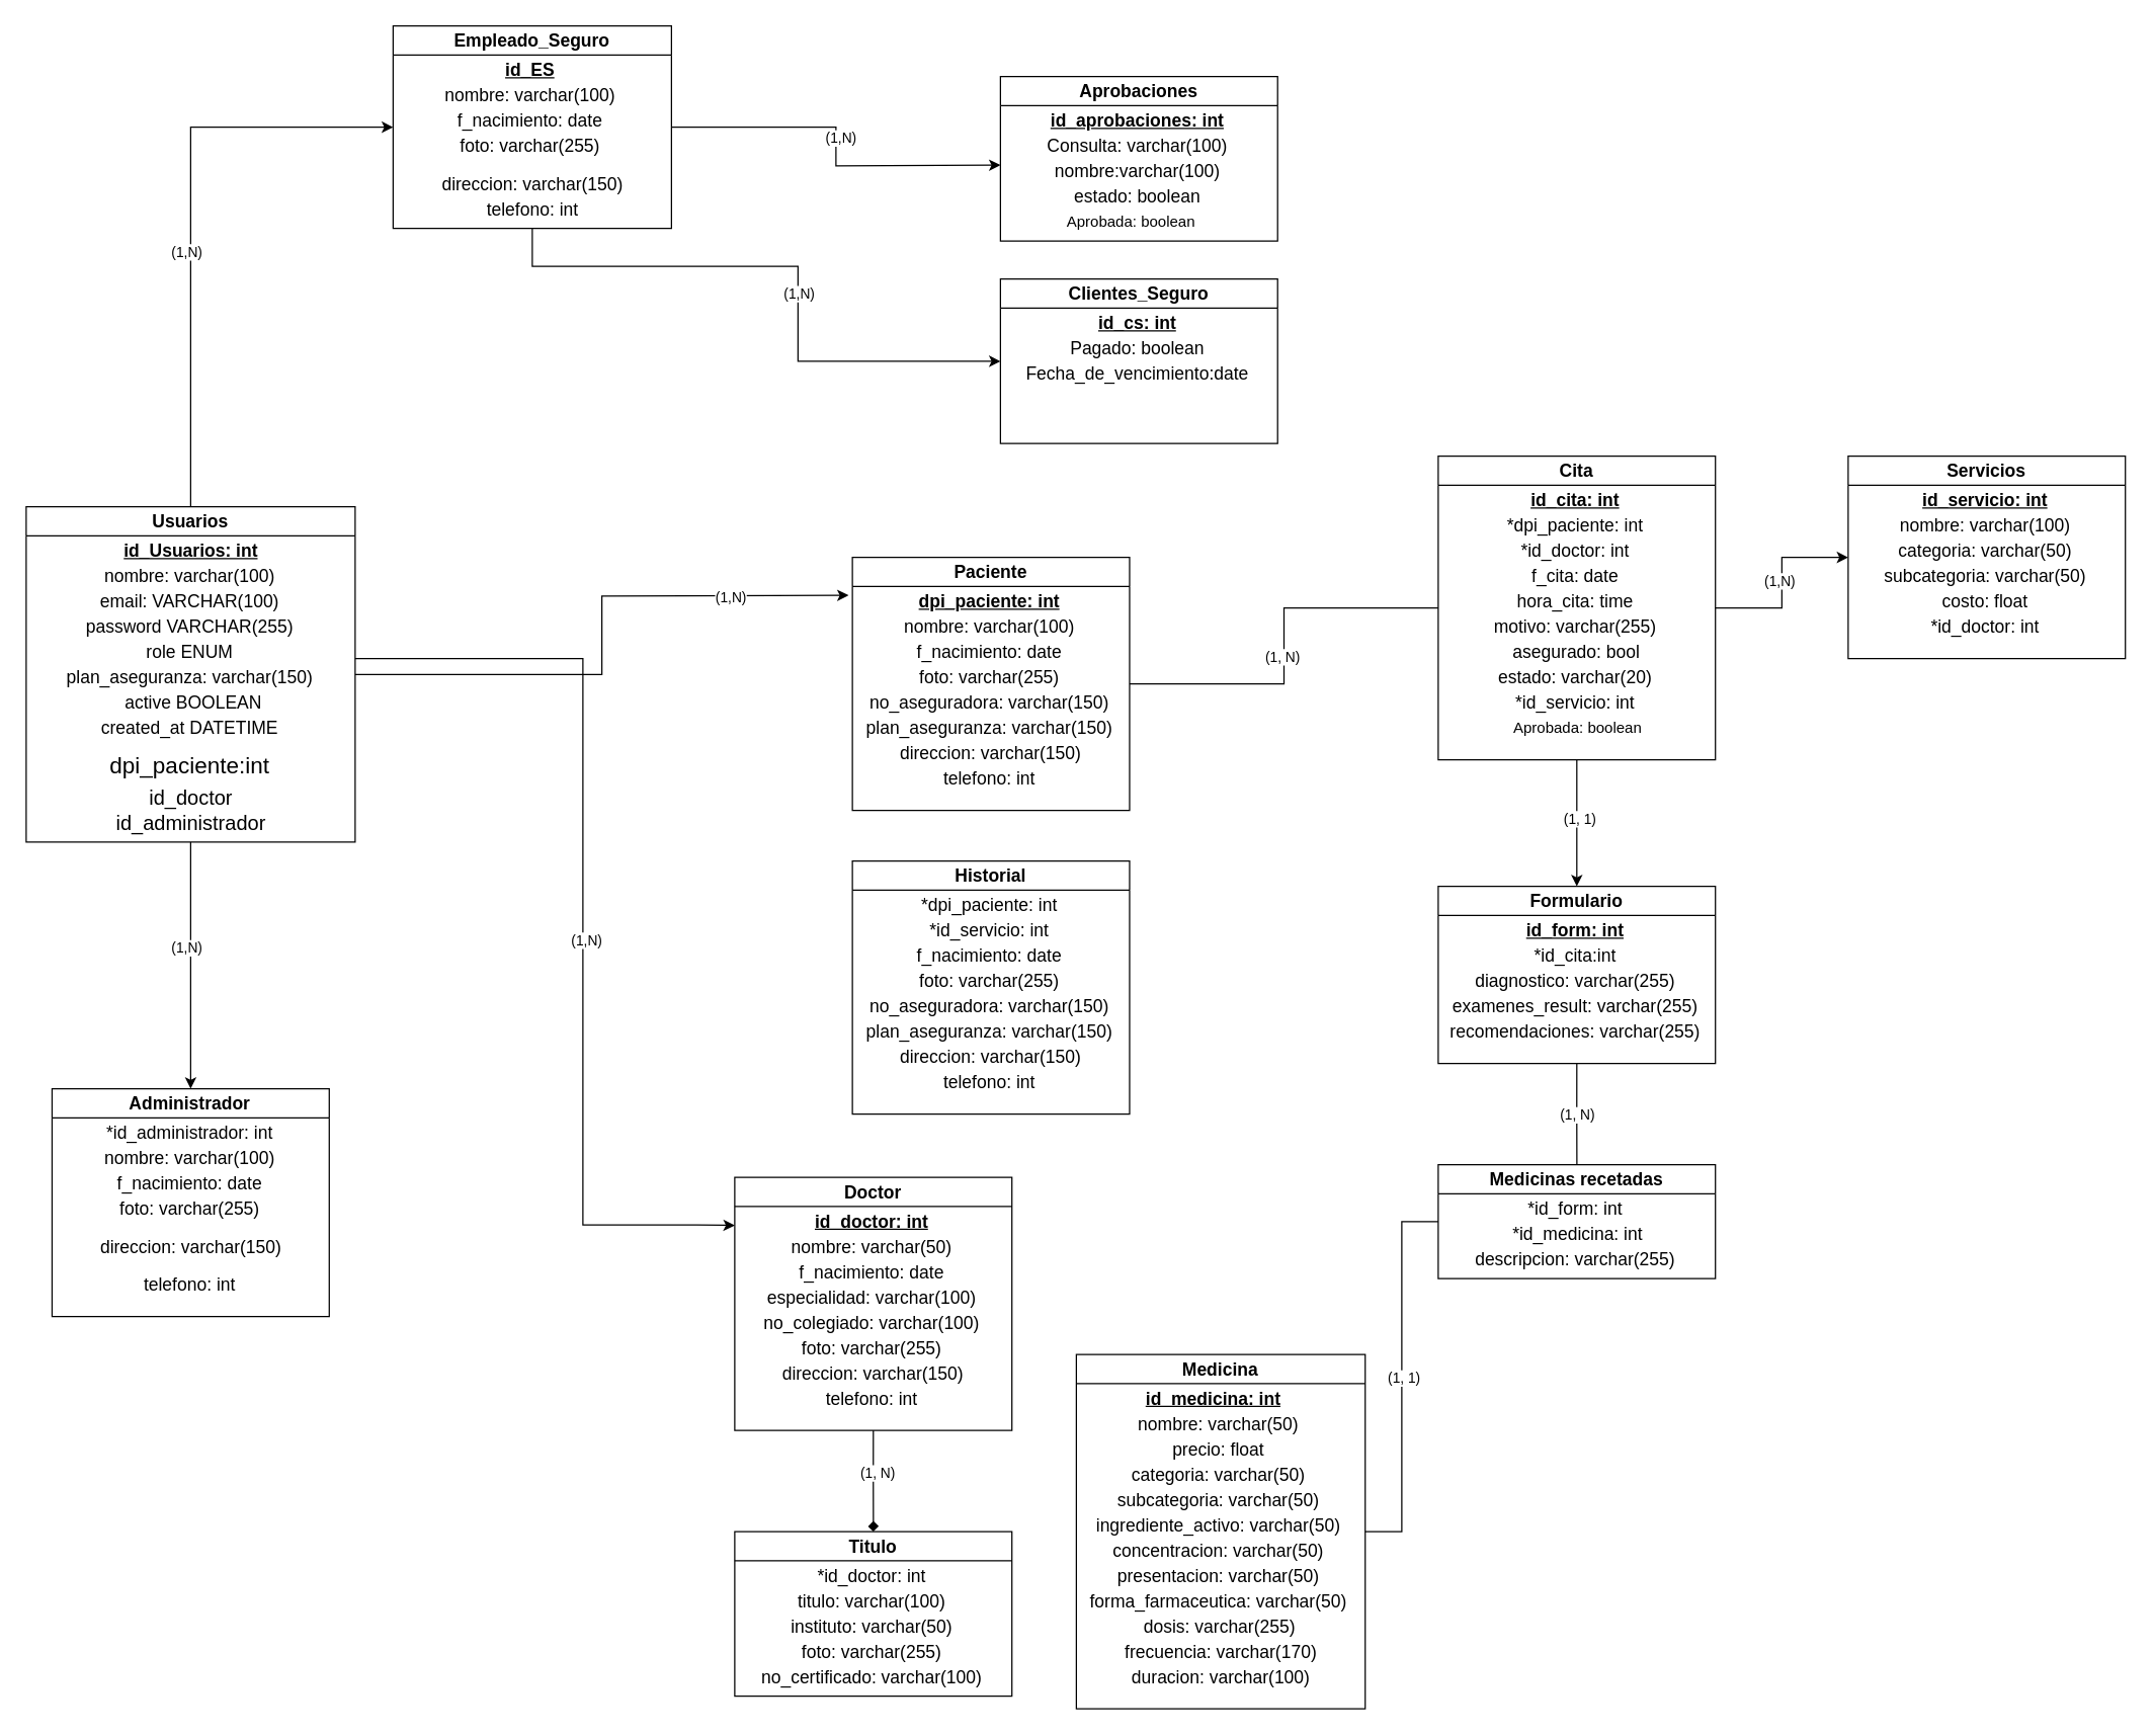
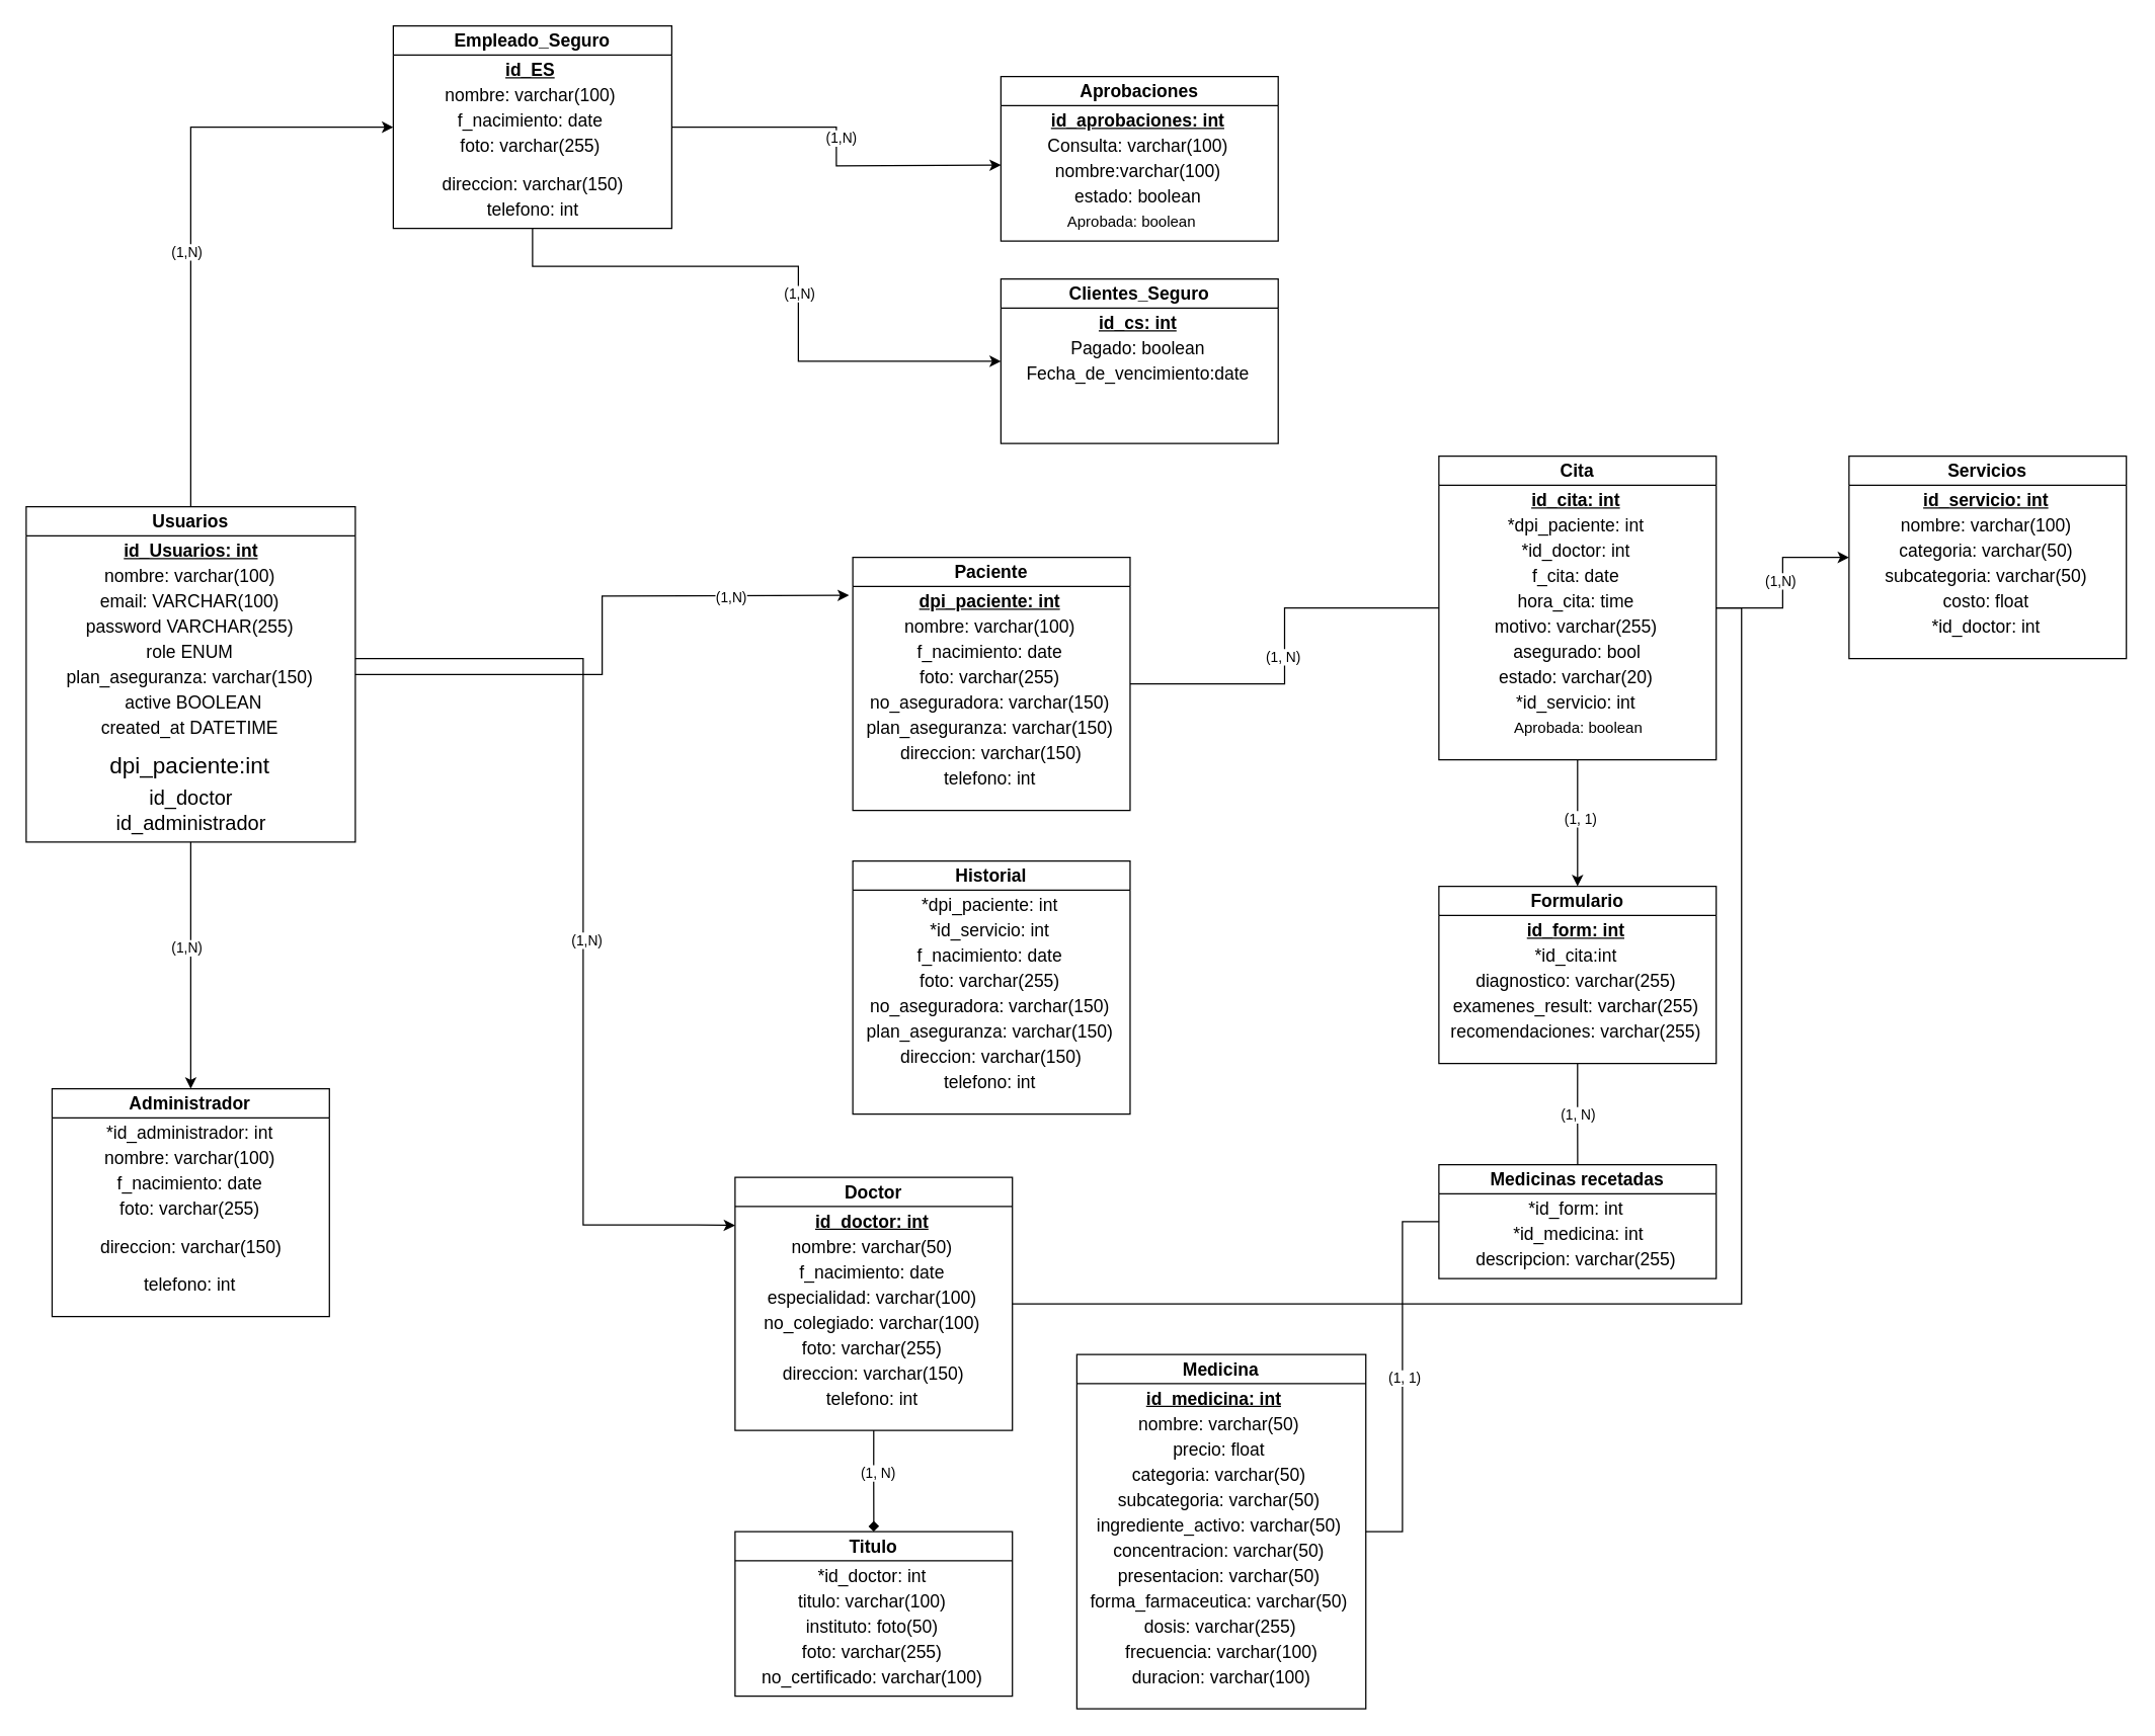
+ <mxCell id="66" style="edgeStyle=orthogonalEdgeStyle;rounded=0;orthogonalLoop=1;jettySize=auto;html=1;exitX=1;exitY=0.5;exitDx=0;exitDy=0;entryX=1;entryY=0.5;entryDx=0;entryDy=0;endArrow=none;startFill=0;" parent="1" source="67" target="17" edge="1"><mxGeometry relative="1" as="geometry" /></mxCell>
- <mxCell id="81" value="instituto: varchar(50)" style="text;html=1;align=center;verticalAlign=middle;resizable=0;points=[];autosize=1;strokeColor=none;fillColor=none;fontSize=14;fontStyle=0" parent="76" vertex="1"><mxGeometry x="33.13" y="60" width="150" height="30" as="geometry" /></mxCell>
+ <mxCell id="81" value="instituto: foto(50)" style="text;html=1;align=center;verticalAlign=middle;resizable=0;points=[];autosize=1;strokeColor=none;fillColor=none;fontSize=14;fontStyle=0" parent="76" vertex="1"><mxGeometry x="33.13" y="60" width="150" height="30" as="geometry" /></mxCell>
- <mxCell id="62" value="frecuencia: varchar(170)" style="text;html=1;align=center;verticalAlign=middle;resizable=0;points=[];autosize=1;strokeColor=none;fillColor=none;fontSize=14;fontStyle=0" parent="51" vertex="1"><mxGeometry x="24.14" y="220" width="180" height="30" as="geometry" /></mxCell>
+ <mxCell id="62" value="frecuencia: varchar(100)" style="text;html=1;align=center;verticalAlign=middle;resizable=0;points=[];autosize=1;strokeColor=none;fillColor=none;fontSize=14;fontStyle=0" parent="51" vertex="1"><mxGeometry x="24.14" y="220" width="180" height="30" as="geometry" /></mxCell>
